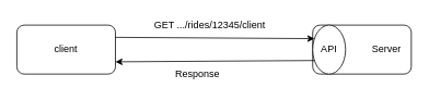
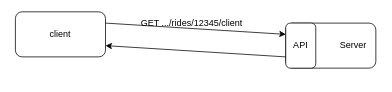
- <mxCell id="2" value="client" style="rounded=1;whiteSpace=wrap;html=1;" vertex="1" parent="1"><mxGeometry y="30" width="120" height="60" as="geometry" x="20" /></mxCell>
+ <mxCell id="2" value="client" style="rounded=1;whiteSpace=wrap;html=1;" vertex="1" parent="1"><mxGeometry x="20" y="15" width="120" height="60" as="geometry" /></mxCell>
- <mxCell id="4" value="API" style="ellipse;whiteSpace=wrap;html=1;" vertex="1" parent="1"><mxGeometry x="380" y="30" width="40" height="60" as="geometry" /></mxCell>
+ <mxCell id="4" value="API" style="rounded=1;whiteSpace=wrap;html=1;" vertex="1" parent="1"><mxGeometry x="380" y="30" width="40" height="60" as="geometry" /></mxCell>
- <mxCell id="9" value="Response" style="text;html=1;strokeColor=none;fillColor=none;align=center;verticalAlign=middle;whiteSpace=wrap;rounded=0;" vertex="1" parent="1"><mxGeometry x="220" y="80" width="40" height="20" as="geometry" /></mxCell>
